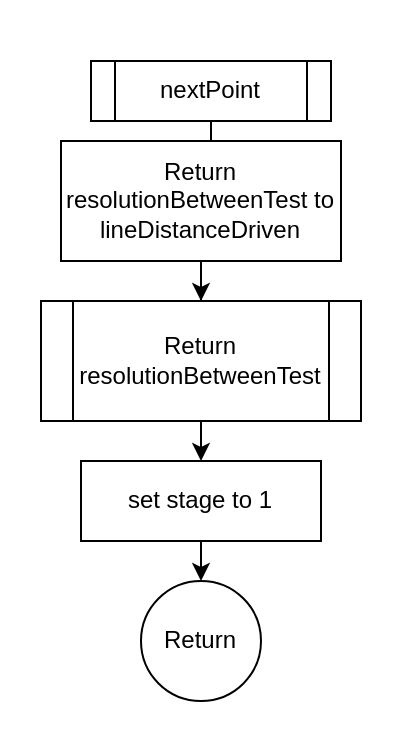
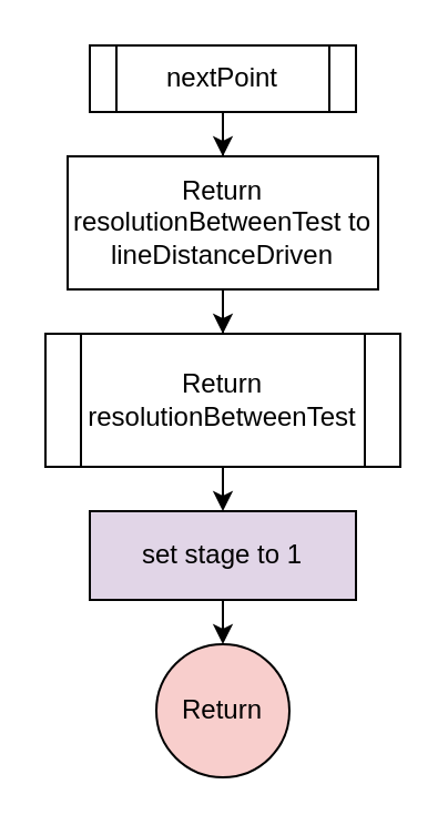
- <mxCell id="3" value="nextPoint" style="shape=process;whiteSpace=wrap;html=1;backgroundOutline=1;" vertex="1" parent="1"><mxGeometry x="45" y="30" width="120" height="30" as="geometry" /></mxCell>
+ <mxCell id="3" value="nextPoint" style="shape=process;whiteSpace=wrap;html=1;backgroundOutline=1;" vertex="1" parent="1"><mxGeometry x="40" y="20" width="120" height="30" as="geometry" /></mxCell>
- <mxCell id="10" value="set stage to 1" style="rounded=0;whiteSpace=wrap;html=1;" vertex="1" parent="1"><mxGeometry x="40" y="230" width="120" height="40" as="geometry" /></mxCell>
+ <mxCell id="10" value="set stage to 1" style="rounded=0;whiteSpace=wrap;html=1;fillColor=#e1d5e7;" vertex="1" parent="1"><mxGeometry x="40" y="230" width="120" height="40" as="geometry" /></mxCell>
- <mxCell id="8" value="Return" style="ellipse;whiteSpace=wrap;html=1;aspect=fixed;" vertex="1" parent="1"><mxGeometry x="70" y="290" width="60" height="60" as="geometry" /></mxCell>
+ <mxCell id="8" value="Return" style="ellipse;whiteSpace=wrap;html=1;aspect=fixed;fillColor=#f8cecc;" vertex="1" parent="1"><mxGeometry x="70" y="290" width="60" height="60" as="geometry" /></mxCell>
